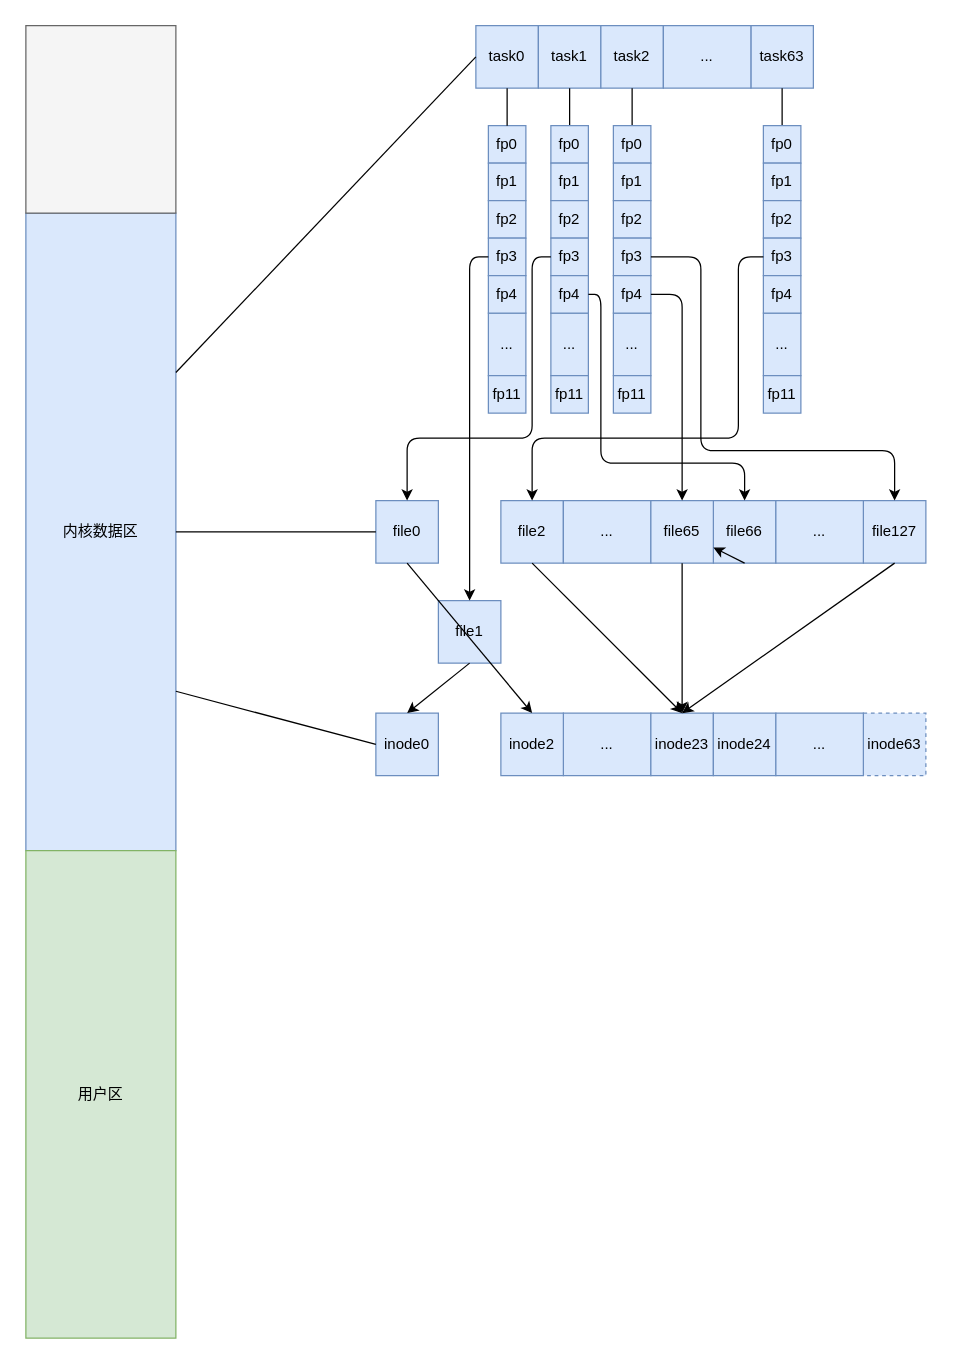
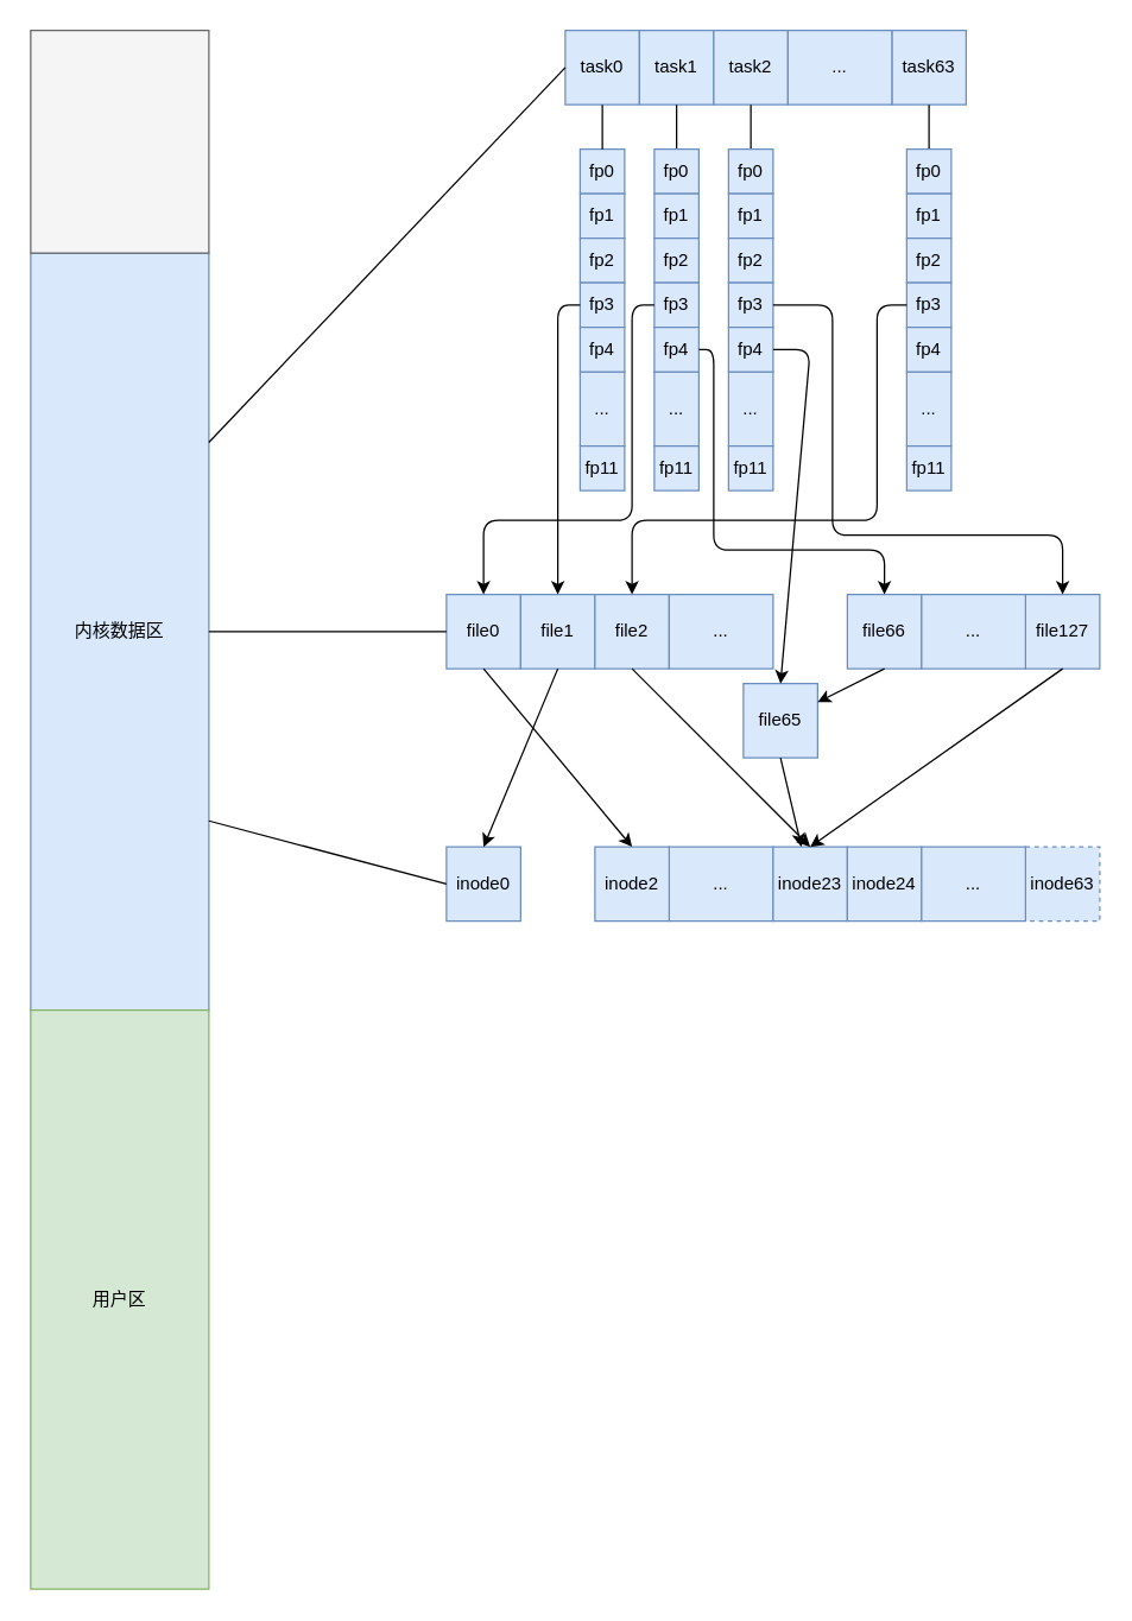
- <mxCell id="38" value="file65" style="whiteSpace=wrap;html=1;aspect=fixed;fillColor=#dae8fc;strokeColor=#6c8ebf;" vertex="1" parent="1"><mxGeometry x="520" y="400" width="50" height="50" as="geometry" /></mxCell>
+ <mxCell id="38" value="file65" style="whiteSpace=wrap;html=1;aspect=fixed;fillColor=#dae8fc;strokeColor=#6c8ebf;" vertex="1" parent="1"><mxGeometry x="500" y="460" width="50" height="50" as="geometry" /></mxCell>
- <mxCell id="33" value="file1" style="whiteSpace=wrap;html=1;aspect=fixed;fillColor=#dae8fc;strokeColor=#6c8ebf;" vertex="1" parent="1"><mxGeometry x="350" y="480" width="50" height="50" as="geometry" /></mxCell>
+ <mxCell id="33" value="file1" style="whiteSpace=wrap;html=1;aspect=fixed;fillColor=#dae8fc;strokeColor=#6c8ebf;" vertex="1" parent="1"><mxGeometry x="350" y="400" width="50" height="50" as="geometry" /></mxCell>
